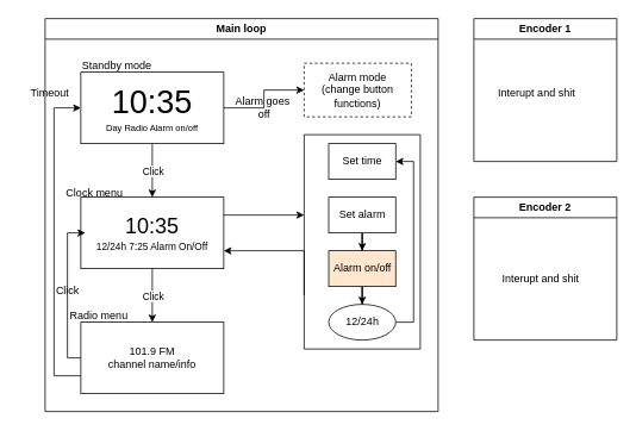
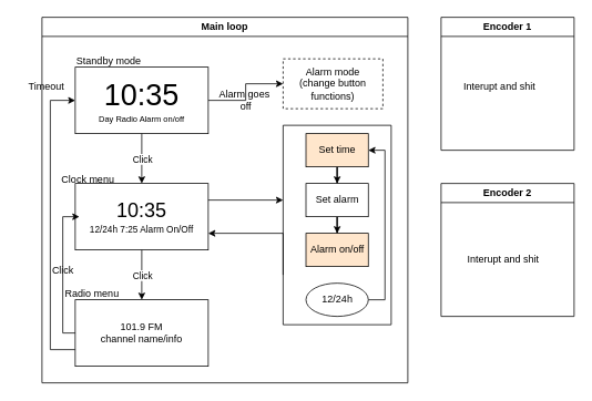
- <mxCell id="13" value="Set time" style="whiteSpace=wrap;html=1;" vertex="1" parent="2"><mxGeometry x="317.5" y="140" width="75" height="40" as="geometry" /></mxCell>
+ <mxCell id="13" value="Set time" style="whiteSpace=wrap;html=1;fillColor=#ffe6cc;" vertex="1" parent="2"><mxGeometry x="317.5" y="140" width="75" height="40" as="geometry" /></mxCell>
+ <mxCell id="12" style="edgeStyle=orthogonalEdgeStyle;rounded=0;orthogonalLoop=1;jettySize=auto;html=1;entryX=0.5;entryY=0;entryDx=0;entryDy=0;" edge="1" parent="2" source="13" target="15"><mxGeometry relative="1" as="geometry" /></mxCell>
- <mxCell id="18" style="edgeStyle=orthogonalEdgeStyle;rounded=0;orthogonalLoop=1;jettySize=auto;html=1;entryX=0.5;entryY=0;entryDx=0;entryDy=0;" edge="1" parent="2" source="19" target="17"><mxGeometry relative="1" as="geometry" /></mxCell>
